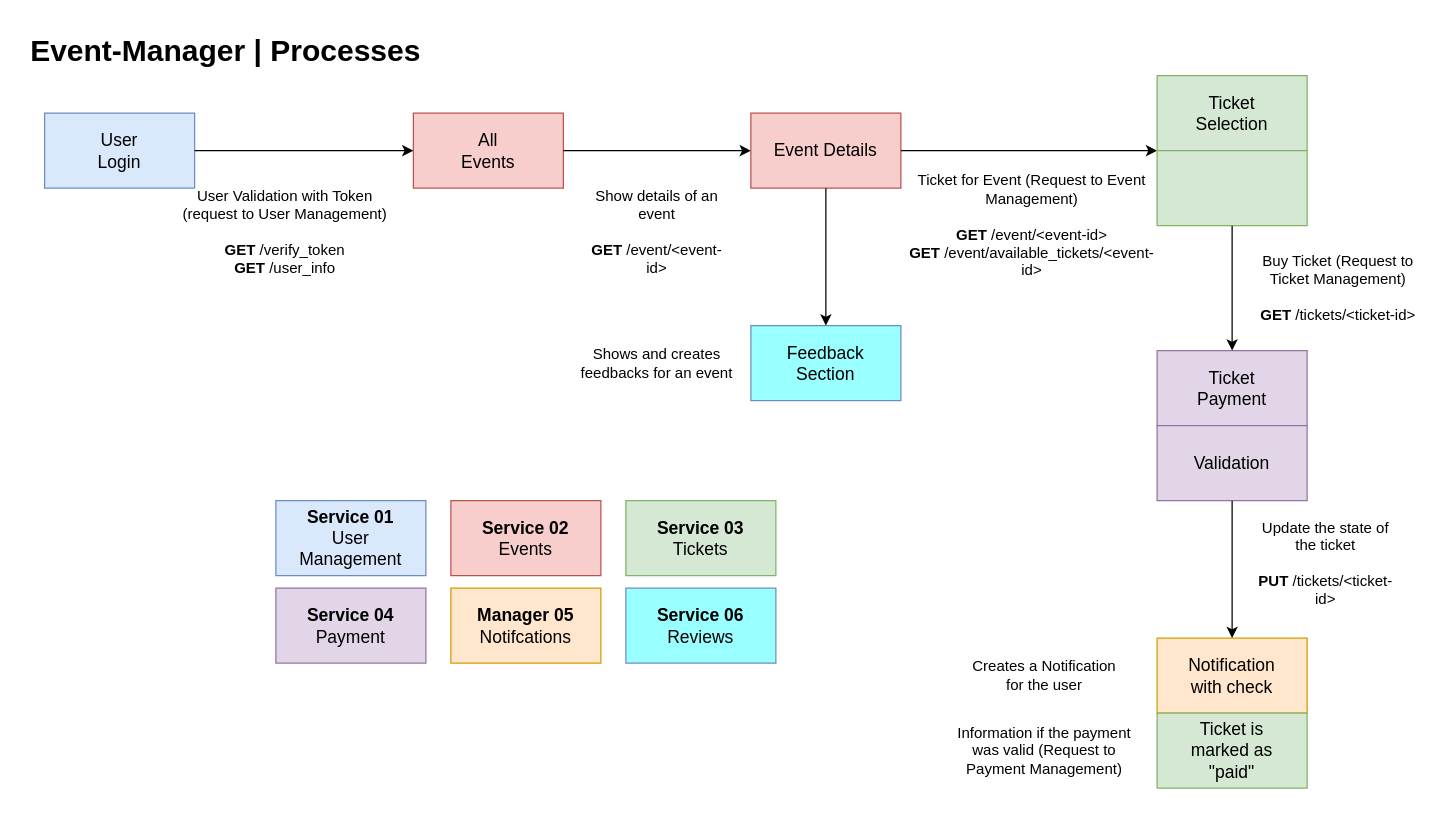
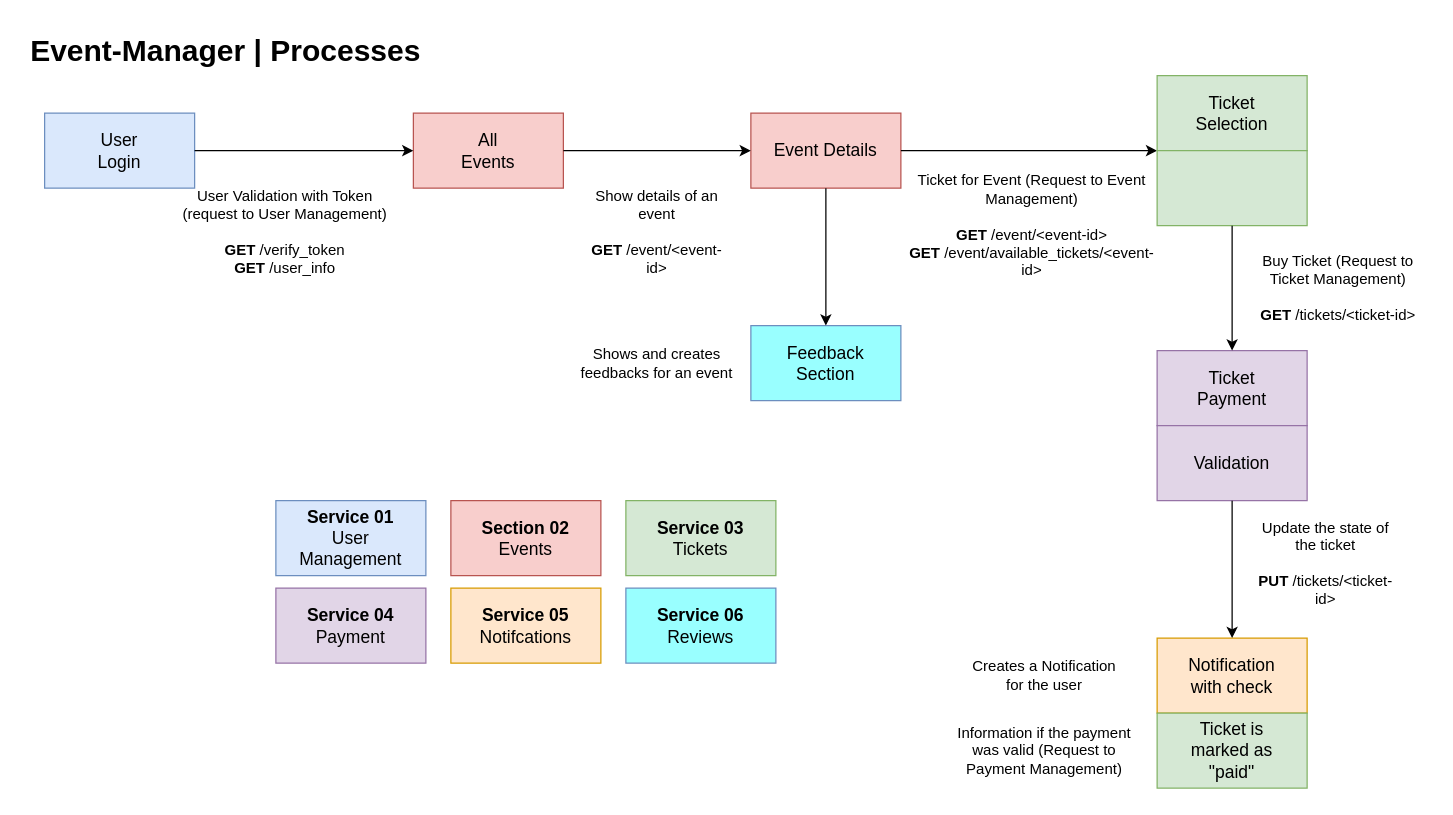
- <mxCell id="18" value="&lt;span style=&quot;font-size: 14px;&quot;&gt;&lt;b&gt;Service 02&lt;/b&gt;&lt;/span&gt;&lt;div&gt;&lt;span style=&quot;font-size: 14px;&quot;&gt;Events&lt;/span&gt;&lt;/div&gt;" style="text;html=1;align=center;verticalAlign=middle;whiteSpace=wrap;rounded=0;" parent="1" vertex="1"><mxGeometry x="370" y="410" width="100" height="40" as="geometry" /></mxCell>
+ <mxCell id="18" value="&lt;span style=&quot;font-size: 14px;&quot;&gt;&lt;b&gt;Section 02&lt;/b&gt;&lt;/span&gt;&lt;div&gt;&lt;span style=&quot;font-size: 14px;&quot;&gt;Events&lt;/span&gt;&lt;/div&gt;" style="text;html=1;align=center;verticalAlign=middle;whiteSpace=wrap;rounded=0;" parent="1" vertex="1"><mxGeometry x="370" y="410" width="100" height="40" as="geometry" /></mxCell>
- <mxCell id="24" value="&lt;span style=&quot;font-size: 14px;&quot;&gt;&lt;b&gt;Manager 05&lt;/b&gt;&lt;/span&gt;&lt;div&gt;&lt;span style=&quot;font-size: 14px;&quot;&gt;Notifcations&lt;/span&gt;&lt;/div&gt;" style="text;html=1;align=center;verticalAlign=middle;whiteSpace=wrap;rounded=0;" parent="1" vertex="1"><mxGeometry x="370" y="480" width="100" height="40" as="geometry" /></mxCell>
+ <mxCell id="24" value="&lt;span style=&quot;font-size: 14px;&quot;&gt;&lt;b&gt;Service 05&lt;/b&gt;&lt;/span&gt;&lt;div&gt;&lt;span style=&quot;font-size: 14px;&quot;&gt;Notifcations&lt;/span&gt;&lt;/div&gt;" style="text;html=1;align=center;verticalAlign=middle;whiteSpace=wrap;rounded=0;" parent="1" vertex="1"><mxGeometry x="370" y="480" width="100" height="40" as="geometry" /></mxCell>
